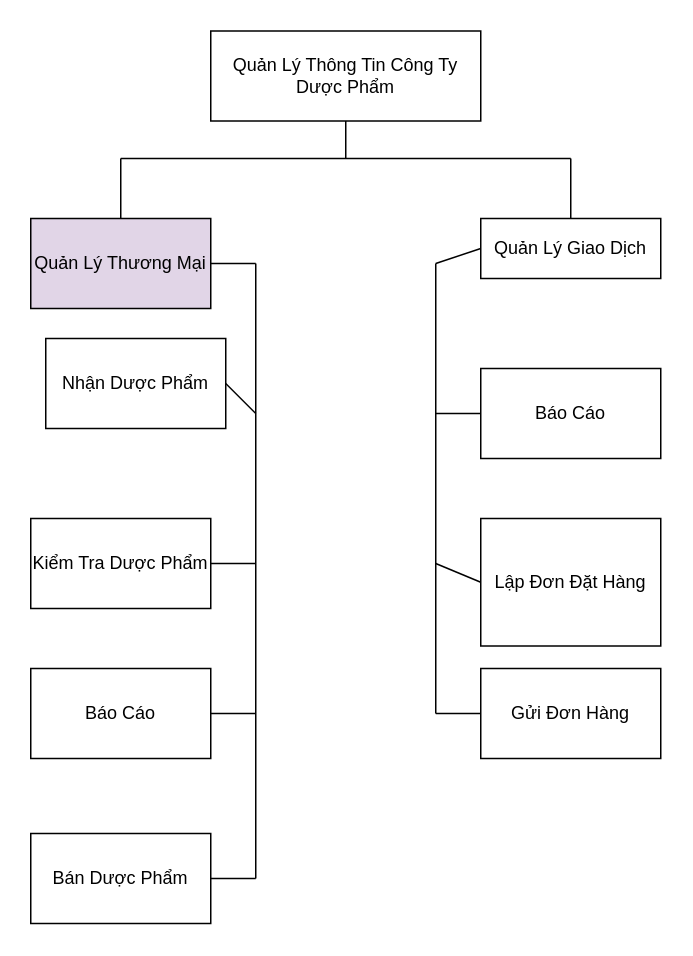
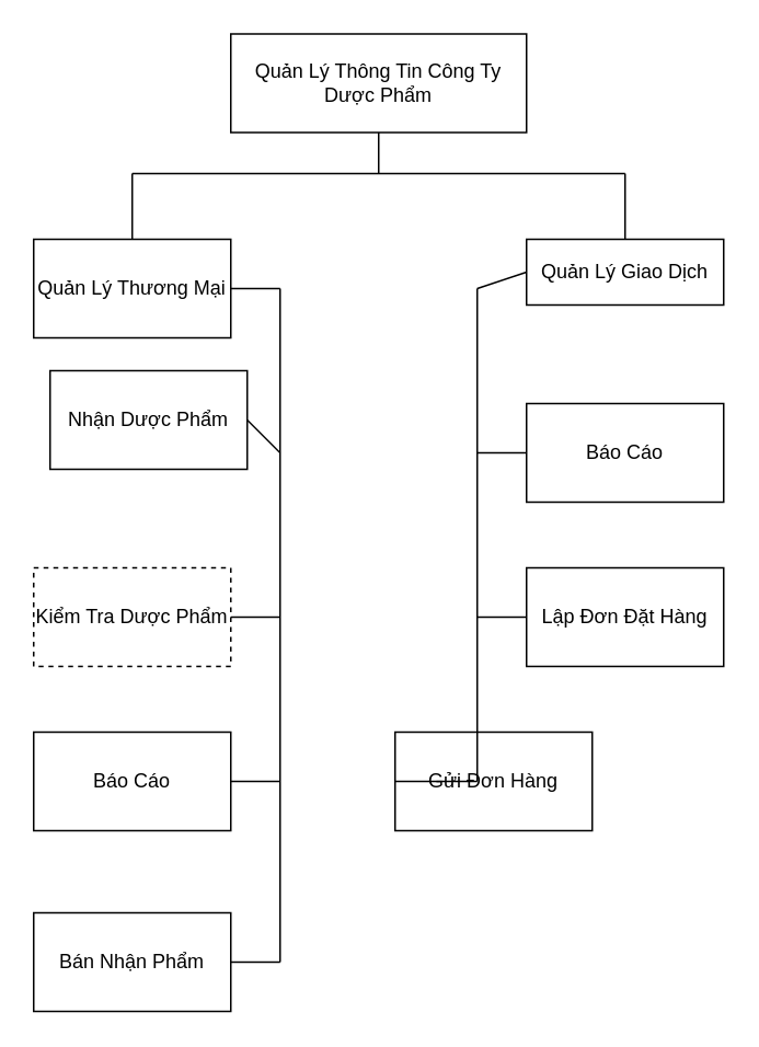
- <mxCell id="3" value="Quản Lý Thương Mại" style="rounded=0;whiteSpace=wrap;html=1;fillColor=#e1d5e7;" parent="1" vertex="1"><mxGeometry x="20" y="145" width="120" height="60" as="geometry" /></mxCell>
+ <mxCell id="3" value="Quản Lý Thương Mại" style="rounded=0;whiteSpace=wrap;html=1;" parent="1" vertex="1"><mxGeometry x="20" y="145" width="120" height="60" as="geometry" /></mxCell>
- <mxCell id="18" value="Kiểm Tra Dược Phẩm" style="rounded=0;whiteSpace=wrap;html=1;" parent="1" vertex="1"><mxGeometry x="20" y="345" width="120" height="60" as="geometry" /></mxCell>
+ <mxCell id="18" value="Kiểm Tra Dược Phẩm" style="rounded=0;whiteSpace=wrap;html=1;dashed=1;" parent="1" vertex="1"><mxGeometry x="20" y="345" width="120" height="60" as="geometry" /></mxCell>
- <mxCell id="10" value="Lập Đơn Đặt Hàng" style="rounded=0;whiteSpace=wrap;html=1;" parent="1" vertex="1"><mxGeometry x="320" y="345" width="120" height="85" as="geometry" /></mxCell>
+ <mxCell id="10" value="Lập Đơn Đặt Hàng" style="rounded=0;whiteSpace=wrap;html=1;" parent="1" vertex="1"><mxGeometry x="320" y="345" width="120" height="60" as="geometry" /></mxCell>
- <mxCell id="11" value="Gửi Đơn Hàng" style="rounded=0;whiteSpace=wrap;html=1;" parent="1" vertex="1"><mxGeometry x="320" y="445" width="120" height="60" as="geometry" /></mxCell>
+ <mxCell id="11" value="Gửi Đơn Hàng" style="rounded=0;whiteSpace=wrap;html=1;" parent="1" vertex="1"><mxGeometry x="240" y="445" width="120" height="60" as="geometry" /></mxCell>
- <mxCell id="19" value="Bán Dược Phẩm" style="rounded=0;whiteSpace=wrap;html=1;" parent="1" vertex="1"><mxGeometry x="20" y="555" width="120" height="60" as="geometry" /></mxCell>
+ <mxCell id="19" value="Bán Nhận Phẩm" style="rounded=0;whiteSpace=wrap;html=1;" parent="1" vertex="1"><mxGeometry x="20" y="555" width="120" height="60" as="geometry" /></mxCell>
